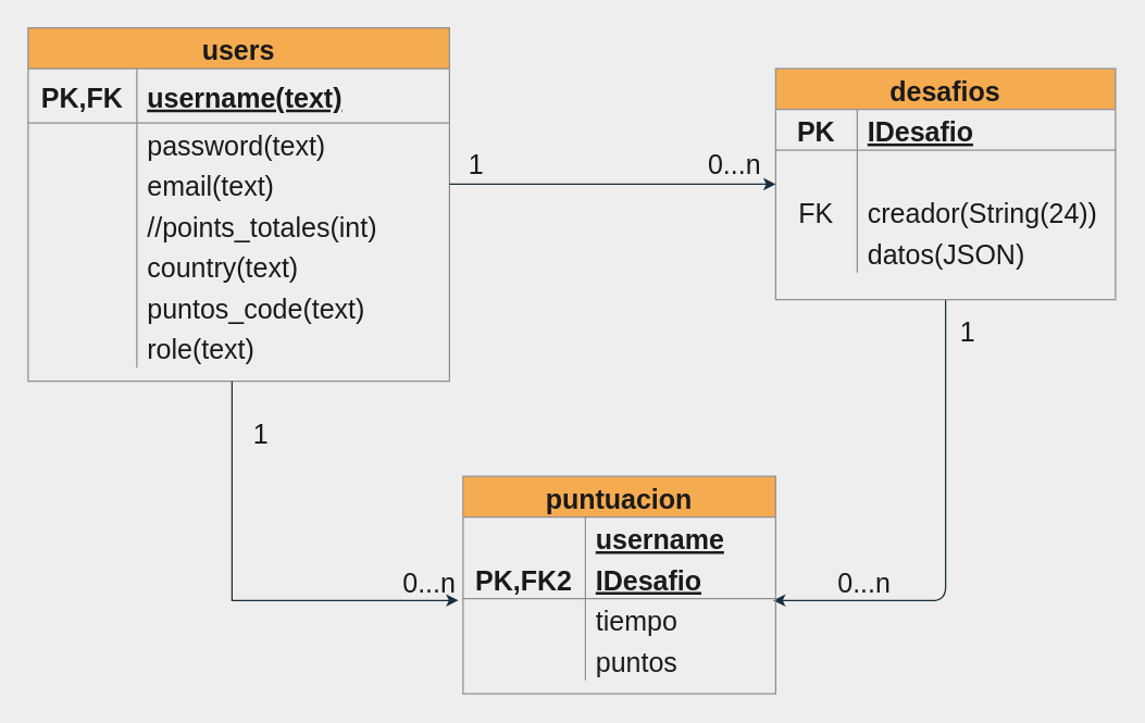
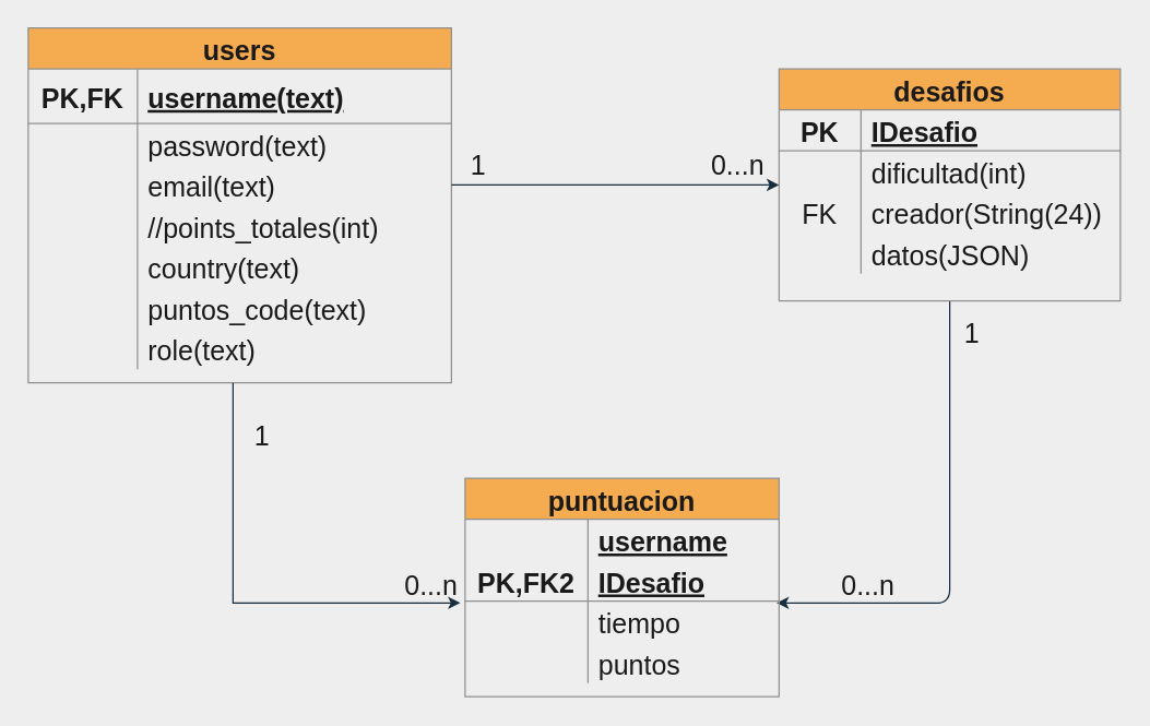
+ <mxCell id="31" value="dificultad(int)" style="shape=partialRectangle;connectable=0;fillColor=none;top=0;left=0;bottom=0;right=0;align=left;spacingLeft=6;overflow=hidden;strokeColor=#909090;fontColor=#1A1A1A;fontSize=20;" parent="29" vertex="1"><mxGeometry x="60" width="190" height="30" as="geometry" /></mxCell>
